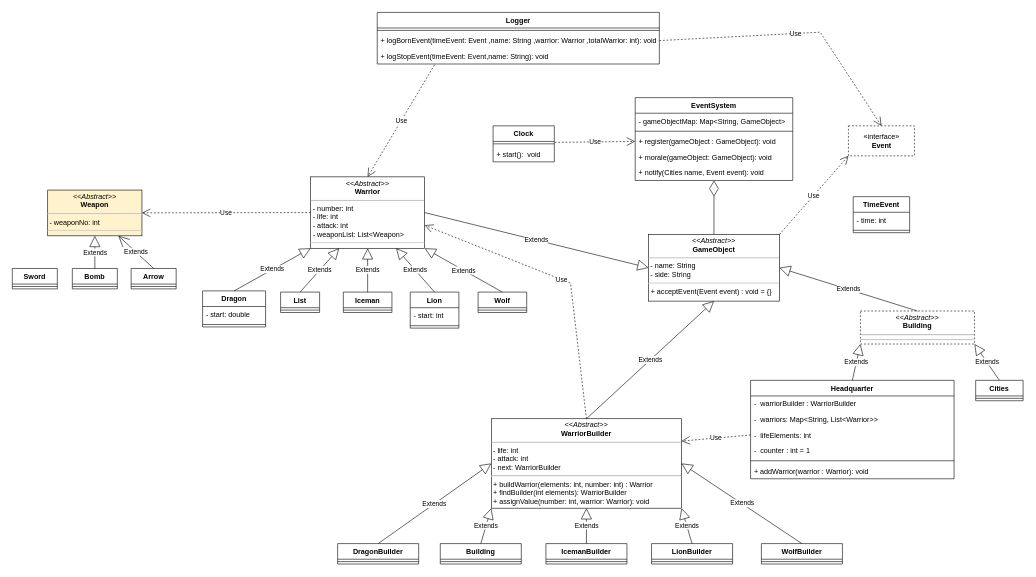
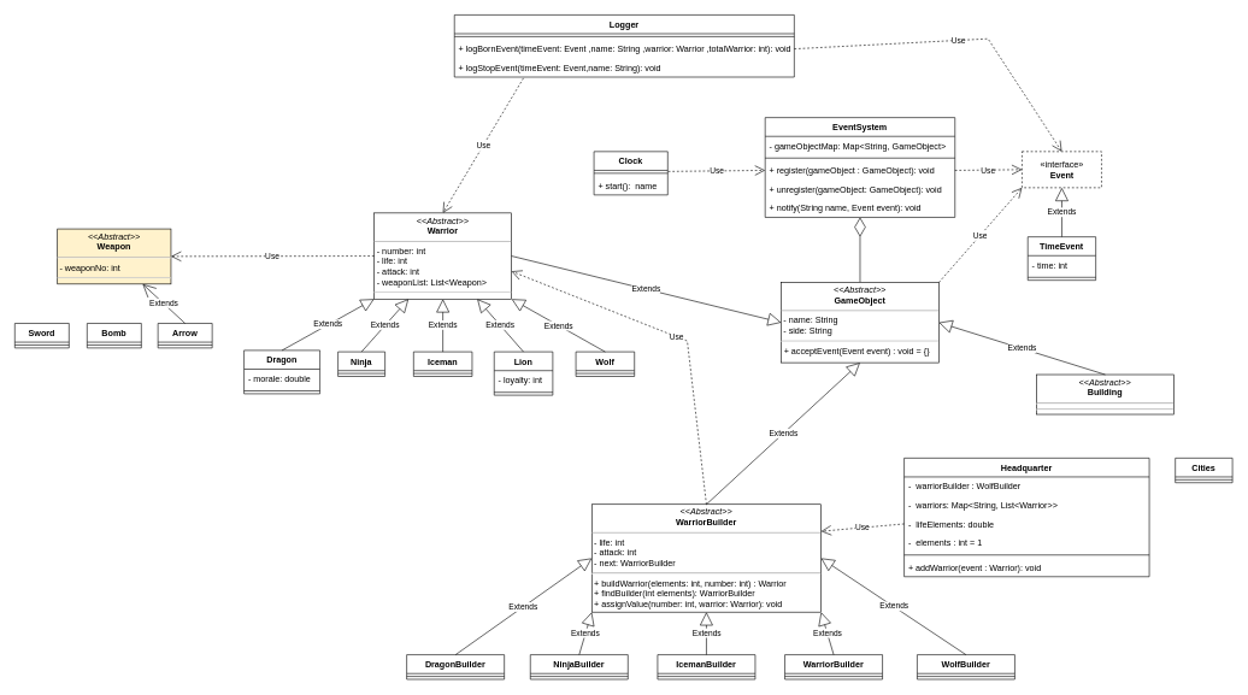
+ <mxCell id="39" value="Use" style="endArrow=open;endSize=12;dashed=1;html=1;rounded=0;exitX=1;exitY=0.5;exitDx=0;exitDy=0;entryX=0;entryY=0.5;entryDx=0;entryDy=0;" parent="1" source="21" target="46" edge="1"><mxGeometry width="160" relative="1" as="geometry"><mxPoint x="1319" y="241" as="sourcePoint" /><mxPoint x="1398" y="327" as="targetPoint" /></mxGeometry></mxCell>
- <mxCell id="67" value="+ start():  void" style="text;strokeColor=none;fillColor=none;align=left;verticalAlign=top;spacingLeft=4;spacingRight=4;overflow=hidden;rotatable=0;points=[[0,0.5],[1,0.5]];portConstraint=eastwest;" parent="65" vertex="1"><mxGeometry y="34" width="102" height="26" as="geometry" /></mxCell>
+ <mxCell id="67" value="+ start():  name" style="text;strokeColor=none;fillColor=none;align=left;verticalAlign=top;spacingLeft=4;spacingRight=4;overflow=hidden;rotatable=0;points=[[0,0.5],[1,0.5]];portConstraint=eastwest;" parent="65" vertex="1"><mxGeometry y="34" width="102" height="26" as="geometry" /></mxCell>
- <mxCell id="22" value="+ morale(gameObject: GameObject): void" style="text;strokeColor=none;fillColor=none;align=left;verticalAlign=top;spacingLeft=4;spacingRight=4;overflow=hidden;rotatable=0;points=[[0,0.5],[1,0.5]];portConstraint=eastwest;" parent="18" vertex="1"><mxGeometry y="86" width="262.5" height="26" as="geometry" /></mxCell>
+ <mxCell id="22" value="+ unregister(gameObject: GameObject): void" style="text;strokeColor=none;fillColor=none;align=left;verticalAlign=top;spacingLeft=4;spacingRight=4;overflow=hidden;rotatable=0;points=[[0,0.5],[1,0.5]];portConstraint=eastwest;" parent="18" vertex="1"><mxGeometry y="86" width="262.5" height="26" as="geometry" /></mxCell>
- <mxCell id="23" value="+ notify(Cities name, Event event): void" style="text;strokeColor=none;fillColor=none;align=left;verticalAlign=top;spacingLeft=4;spacingRight=4;overflow=hidden;rotatable=0;points=[[0,0.5],[1,0.5]];portConstraint=eastwest;" parent="18" vertex="1"><mxGeometry y="112" width="262.5" height="26" as="geometry" /></mxCell>
+ <mxCell id="23" value="+ notify(String name, Event event): void" style="text;strokeColor=none;fillColor=none;align=left;verticalAlign=top;spacingLeft=4;spacingRight=4;overflow=hidden;rotatable=0;points=[[0,0.5],[1,0.5]];portConstraint=eastwest;" parent="18" vertex="1"><mxGeometry y="112" width="262.5" height="26" as="geometry" /></mxCell>
+ <mxCell id="50" value="Extends" style="endArrow=block;endSize=16;endFill=0;html=1;rounded=0;exitX=0.5;exitY=0;exitDx=0;exitDy=0;entryX=0.5;entryY=1;entryDx=0;entryDy=0;" parent="1" source="47" target="46" edge="1"><mxGeometry width="160" relative="1" as="geometry"><mxPoint x="1584" y="390" as="sourcePoint" /><mxPoint x="1744" y="390" as="targetPoint" /></mxGeometry></mxCell>
- <mxCell id="80" value="Extends" style="endArrow=block;endSize=16;endFill=0;html=1;rounded=0;exitX=0.5;exitY=0;exitDx=0;exitDy=0;" edge="1" parent="1" source="78" target="75"><mxGeometry width="160" relative="1" as="geometry"><mxPoint x="49" y="766.63" as="sourcePoint" /><mxPoint x="209" y="766.63" as="targetPoint" /></mxGeometry></mxCell>
- <mxCell id="9" value="List" style="swimlane;fontStyle=1;align=center;verticalAlign=top;childLayout=stackLayout;horizontal=1;startSize=26;horizontalStack=0;resizeParent=1;resizeParentMax=0;resizeLast=0;collapsible=1;marginBottom=0;" parent="1" vertex="1"><mxGeometry x="467" y="486" width="65" height="34" as="geometry"><mxRectangle x="-88" y="537" width="90" height="26" as="alternateBounds" /></mxGeometry></mxCell>
+ <mxCell id="9" value="Ninja" style="swimlane;fontStyle=1;align=center;verticalAlign=top;childLayout=stackLayout;horizontal=1;startSize=26;horizontalStack=0;resizeParent=1;resizeParentMax=0;resizeLast=0;collapsible=1;marginBottom=0;" parent="1" vertex="1"><mxGeometry x="467" y="486" width="65" height="34" as="geometry"><mxRectangle x="-88" y="537" width="90" height="26" as="alternateBounds" /></mxGeometry></mxCell>
- <mxCell id="7" value="- start: double" style="text;strokeColor=none;fillColor=none;align=left;verticalAlign=top;spacingLeft=4;spacingRight=4;overflow=hidden;rotatable=0;points=[[0,0.5],[1,0.5]];portConstraint=eastwest;" vertex="1" parent="6"><mxGeometry y="26" width="105" height="26" as="geometry" /></mxCell>
+ <mxCell id="7" value="- morale: double" style="text;strokeColor=none;fillColor=none;align=left;verticalAlign=top;spacingLeft=4;spacingRight=4;overflow=hidden;rotatable=0;points=[[0,0.5],[1,0.5]];portConstraint=eastwest;" vertex="1" parent="6"><mxGeometry y="26" width="105" height="26" as="geometry" /></mxCell>
- <mxCell id="14" value="- start: int" style="text;strokeColor=none;fillColor=none;align=left;verticalAlign=top;spacingLeft=4;spacingRight=4;overflow=hidden;rotatable=0;points=[[0,0.5],[1,0.5]];portConstraint=eastwest;" vertex="1" parent="13"><mxGeometry y="26" width="81" height="26" as="geometry" /></mxCell>
+ <mxCell id="14" value="- loyalty: int" style="text;strokeColor=none;fillColor=none;align=left;verticalAlign=top;spacingLeft=4;spacingRight=4;overflow=hidden;rotatable=0;points=[[0,0.5],[1,0.5]];portConstraint=eastwest;" vertex="1" parent="13"><mxGeometry y="26" width="81" height="26" as="geometry" /></mxCell>
- <mxCell id="2" value="&lt;p style=&quot;margin: 0px ; margin-top: 4px ; text-align: center&quot;&gt;&lt;i&gt;&amp;lt;&amp;lt;Abstract&amp;gt;&amp;gt;&lt;/i&gt;&lt;br&gt;&lt;b&gt;Building&lt;/b&gt;&lt;/p&gt;&lt;hr&gt;&lt;hr&gt;" style="verticalAlign=top;align=left;overflow=fill;fontSize=12;fontFamily=Helvetica;html=1;dashed=1;" parent="1" vertex="1"><mxGeometry x="1433" y="517.5" width="190" height="55" as="geometry" /></mxCell>
+ <mxCell id="2" value="&lt;p style=&quot;margin: 0px ; margin-top: 4px ; text-align: center&quot;&gt;&lt;i&gt;&amp;lt;&amp;lt;Abstract&amp;gt;&amp;gt;&lt;/i&gt;&lt;br&gt;&lt;b&gt;Building&lt;/b&gt;&lt;/p&gt;&lt;hr&gt;&lt;hr&gt;" style="verticalAlign=top;align=left;overflow=fill;fontSize=12;fontFamily=Helvetica;html=1;" parent="1" vertex="1"><mxGeometry x="1433" y="517.5" width="190" height="55" as="geometry" /></mxCell>
- <mxCell id="4" value="Extends" style="endArrow=block;endSize=16;endFill=0;html=1;rounded=0;entryX=1;entryY=1;entryDx=0;entryDy=0;exitX=0.5;exitY=0;exitDx=0;exitDy=0;" parent="1" source="51" target="2" edge="1"><mxGeometry width="160" relative="1" as="geometry"><mxPoint x="1638" y="677.5" as="sourcePoint" /><mxPoint x="1623" y="667.5" as="targetPoint" /></mxGeometry></mxCell>
- <mxCell id="3" value="Extends" style="endArrow=block;endSize=16;endFill=0;html=1;rounded=0;exitX=0.5;exitY=0;exitDx=0;exitDy=0;entryX=0;entryY=1;entryDx=0;entryDy=0;" parent="1" source="53" target="2" edge="1"><mxGeometry width="160" relative="1" as="geometry"><mxPoint x="1433.5" y="624.5" as="sourcePoint" /><mxPoint x="1783" y="607.5" as="targetPoint" /></mxGeometry></mxCell>
- <mxCell id="54" value="-  warriorBuilder : WarriorBuilder" style="text;strokeColor=none;fillColor=none;align=left;verticalAlign=top;spacingLeft=4;spacingRight=4;overflow=hidden;rotatable=0;points=[[0,0.5],[1,0.5]];portConstraint=eastwest;" parent="53" vertex="1"><mxGeometry y="26" width="339" height="26" as="geometry" /></mxCell>
+ <mxCell id="54" value="-  warriorBuilder : WolfBuilder" style="text;strokeColor=none;fillColor=none;align=left;verticalAlign=top;spacingLeft=4;spacingRight=4;overflow=hidden;rotatable=0;points=[[0,0.5],[1,0.5]];portConstraint=eastwest;" parent="53" vertex="1"><mxGeometry y="26" width="339" height="26" as="geometry" /></mxCell>
- <mxCell id="56" value="-  lifeElements: int" style="text;strokeColor=none;fillColor=none;align=left;verticalAlign=top;spacingLeft=4;spacingRight=4;overflow=hidden;rotatable=0;points=[[0,0.5],[1,0.5]];portConstraint=eastwest;" parent="53" vertex="1"><mxGeometry y="78" width="339" height="26" as="geometry" /></mxCell>
+ <mxCell id="56" value="-  lifeElements: double" style="text;strokeColor=none;fillColor=none;align=left;verticalAlign=top;spacingLeft=4;spacingRight=4;overflow=hidden;rotatable=0;points=[[0,0.5],[1,0.5]];portConstraint=eastwest;" parent="53" vertex="1"><mxGeometry y="78" width="339" height="26" as="geometry" /></mxCell>
- <mxCell id="57" value="-  counter : int = 1" style="text;strokeColor=none;fillColor=none;align=left;verticalAlign=top;spacingLeft=4;spacingRight=4;overflow=hidden;rotatable=0;points=[[0,0.5],[1,0.5]];portConstraint=eastwest;" parent="53" vertex="1"><mxGeometry y="104" width="339" height="26" as="geometry" /></mxCell>
+ <mxCell id="57" value="-  elements : int = 1" style="text;strokeColor=none;fillColor=none;align=left;verticalAlign=top;spacingLeft=4;spacingRight=4;overflow=hidden;rotatable=0;points=[[0,0.5],[1,0.5]];portConstraint=eastwest;" parent="53" vertex="1"><mxGeometry y="104" width="339" height="26" as="geometry" /></mxCell>
- <mxCell id="59" value="+ addWarrior(warrior : Warrior): void" style="text;strokeColor=none;fillColor=none;align=left;verticalAlign=top;spacingLeft=4;spacingRight=4;overflow=hidden;rotatable=0;points=[[0,0.5],[1,0.5]];portConstraint=eastwest;" parent="53" vertex="1"><mxGeometry y="138" width="339" height="26" as="geometry" /></mxCell>
+ <mxCell id="59" value="+ addWarrior(event : Warrior): void" style="text;strokeColor=none;fillColor=none;align=left;verticalAlign=top;spacingLeft=4;spacingRight=4;overflow=hidden;rotatable=0;points=[[0,0.5],[1,0.5]];portConstraint=eastwest;" parent="53" vertex="1"><mxGeometry y="138" width="339" height="26" as="geometry" /></mxCell>
- <mxCell id="27" value="Building" style="swimlane;fontStyle=1;align=center;verticalAlign=top;childLayout=stackLayout;horizontal=1;startSize=26;horizontalStack=0;resizeParent=1;resizeParentMax=0;resizeLast=0;collapsible=1;marginBottom=0;" parent="1" vertex="1"><mxGeometry x="733" y="905" width="135" height="34" as="geometry" /></mxCell>
+ <mxCell id="27" value="NinjaBuilder" style="swimlane;fontStyle=1;align=center;verticalAlign=top;childLayout=stackLayout;horizontal=1;startSize=26;horizontalStack=0;resizeParent=1;resizeParentMax=0;resizeLast=0;collapsible=1;marginBottom=0;" parent="1" vertex="1"><mxGeometry x="733" y="905" width="135" height="34" as="geometry" /></mxCell>
- <mxCell id="31" value="LionBuilder" style="swimlane;fontStyle=1;align=center;verticalAlign=top;childLayout=stackLayout;horizontal=1;startSize=26;horizontalStack=0;resizeParent=1;resizeParentMax=0;resizeLast=0;collapsible=1;marginBottom=0;" parent="1" vertex="1"><mxGeometry x="1085" y="905" width="135" height="34" as="geometry" /></mxCell>
+ <mxCell id="31" value="WarriorBuilder" style="swimlane;fontStyle=1;align=center;verticalAlign=top;childLayout=stackLayout;horizontal=1;startSize=26;horizontalStack=0;resizeParent=1;resizeParentMax=0;resizeLast=0;collapsible=1;marginBottom=0;" parent="1" vertex="1"><mxGeometry x="1085" y="905" width="135" height="34" as="geometry" /></mxCell>
